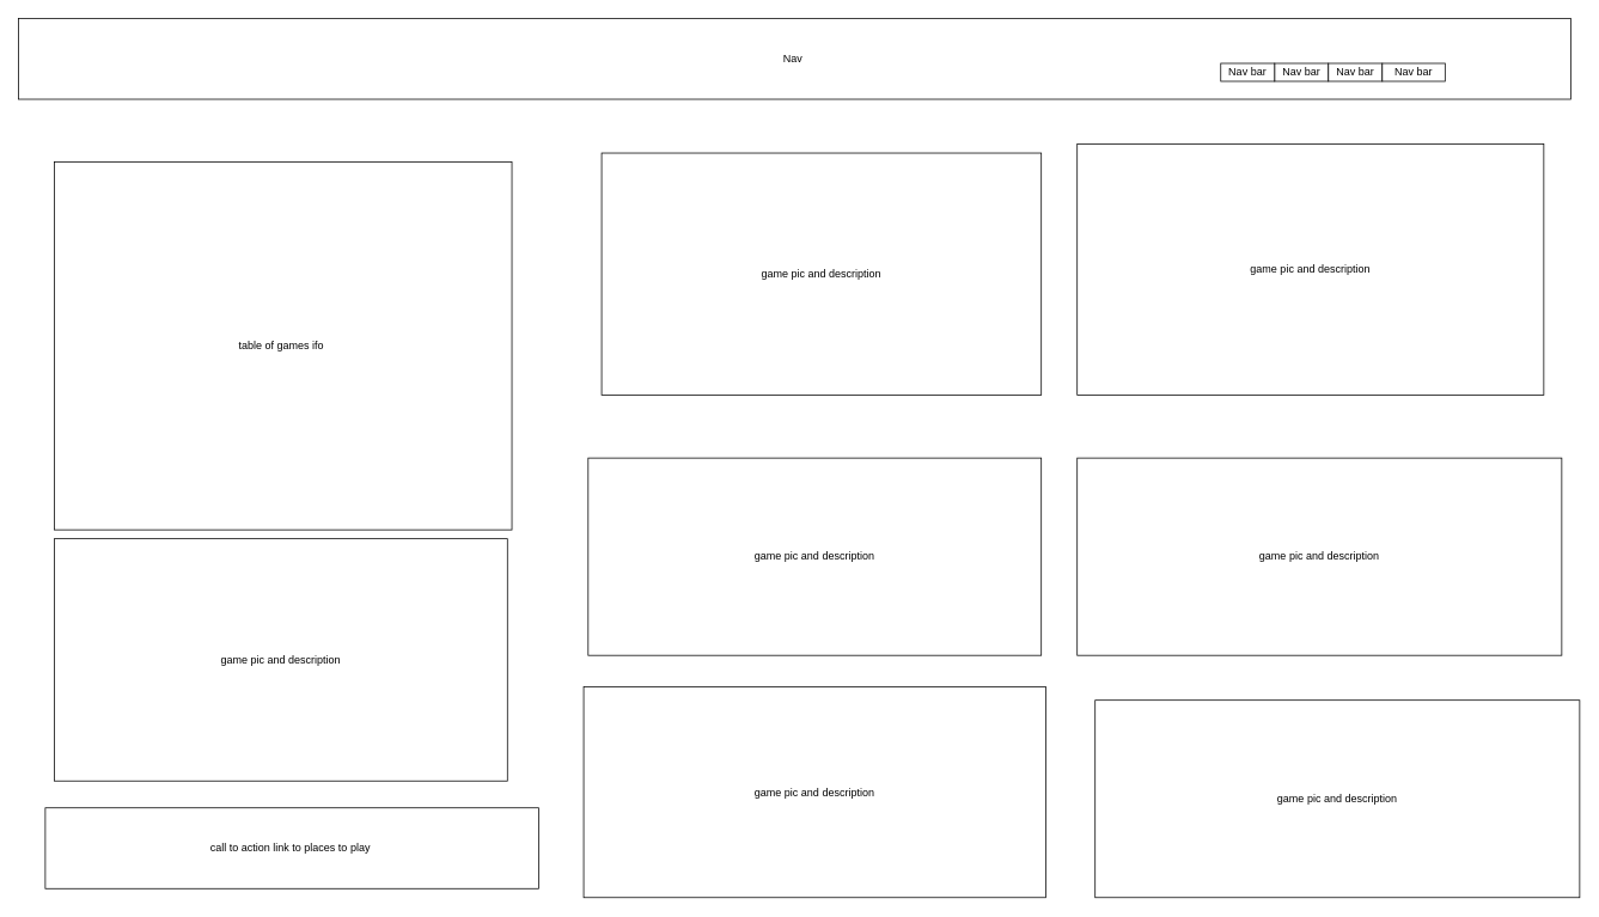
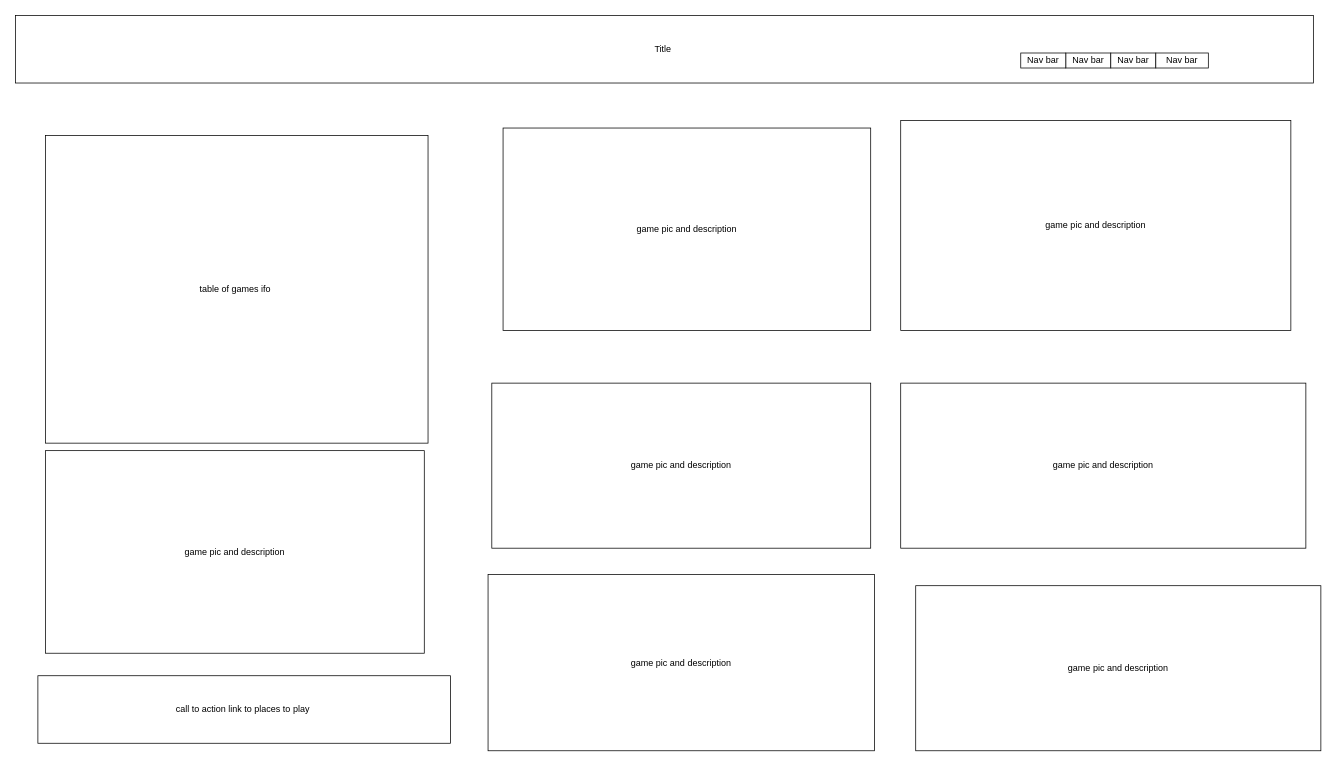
- <mxCell id="3" value="Nav&amp;nbsp;" style="rounded=0;whiteSpace=wrap;html=1;" vertex="1" parent="1"><mxGeometry y="20" width="1730" height="90" as="geometry" x="20" /></mxCell>
+ <mxCell id="3" value="Title&amp;nbsp;" style="rounded=0;whiteSpace=wrap;html=1;" vertex="1" parent="1"><mxGeometry y="20" width="1730" height="90" as="geometry" x="20" /></mxCell>
